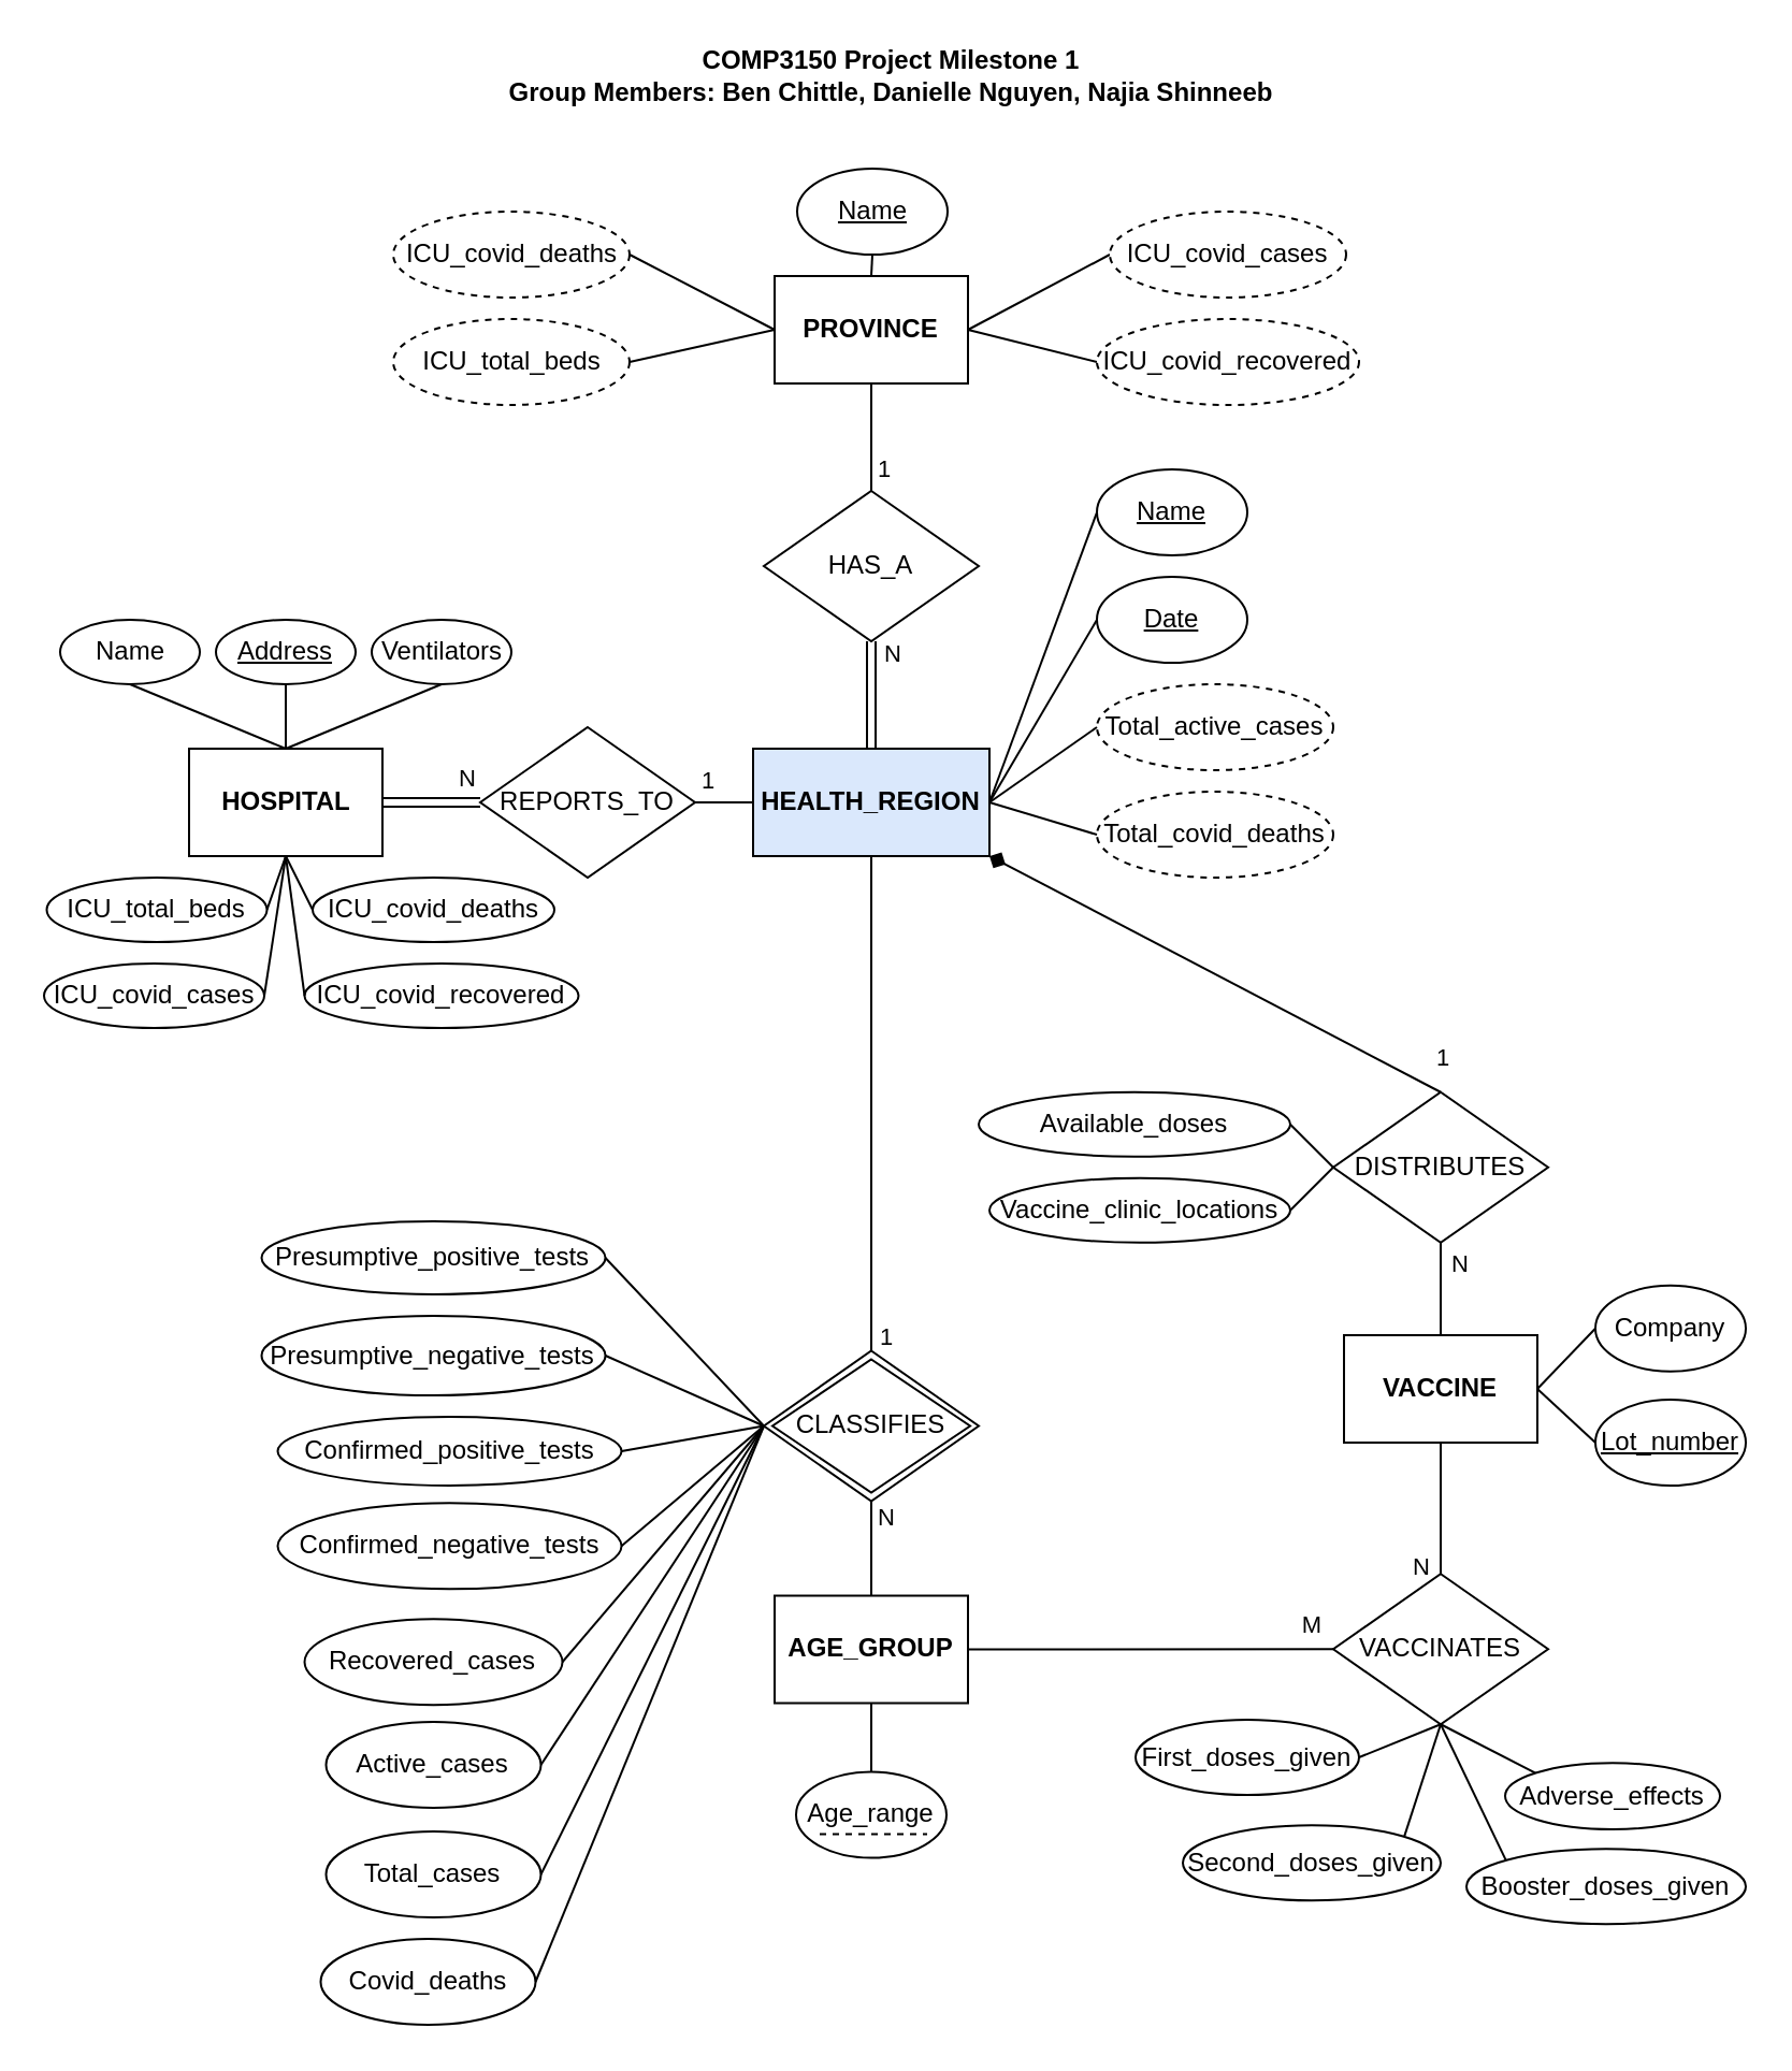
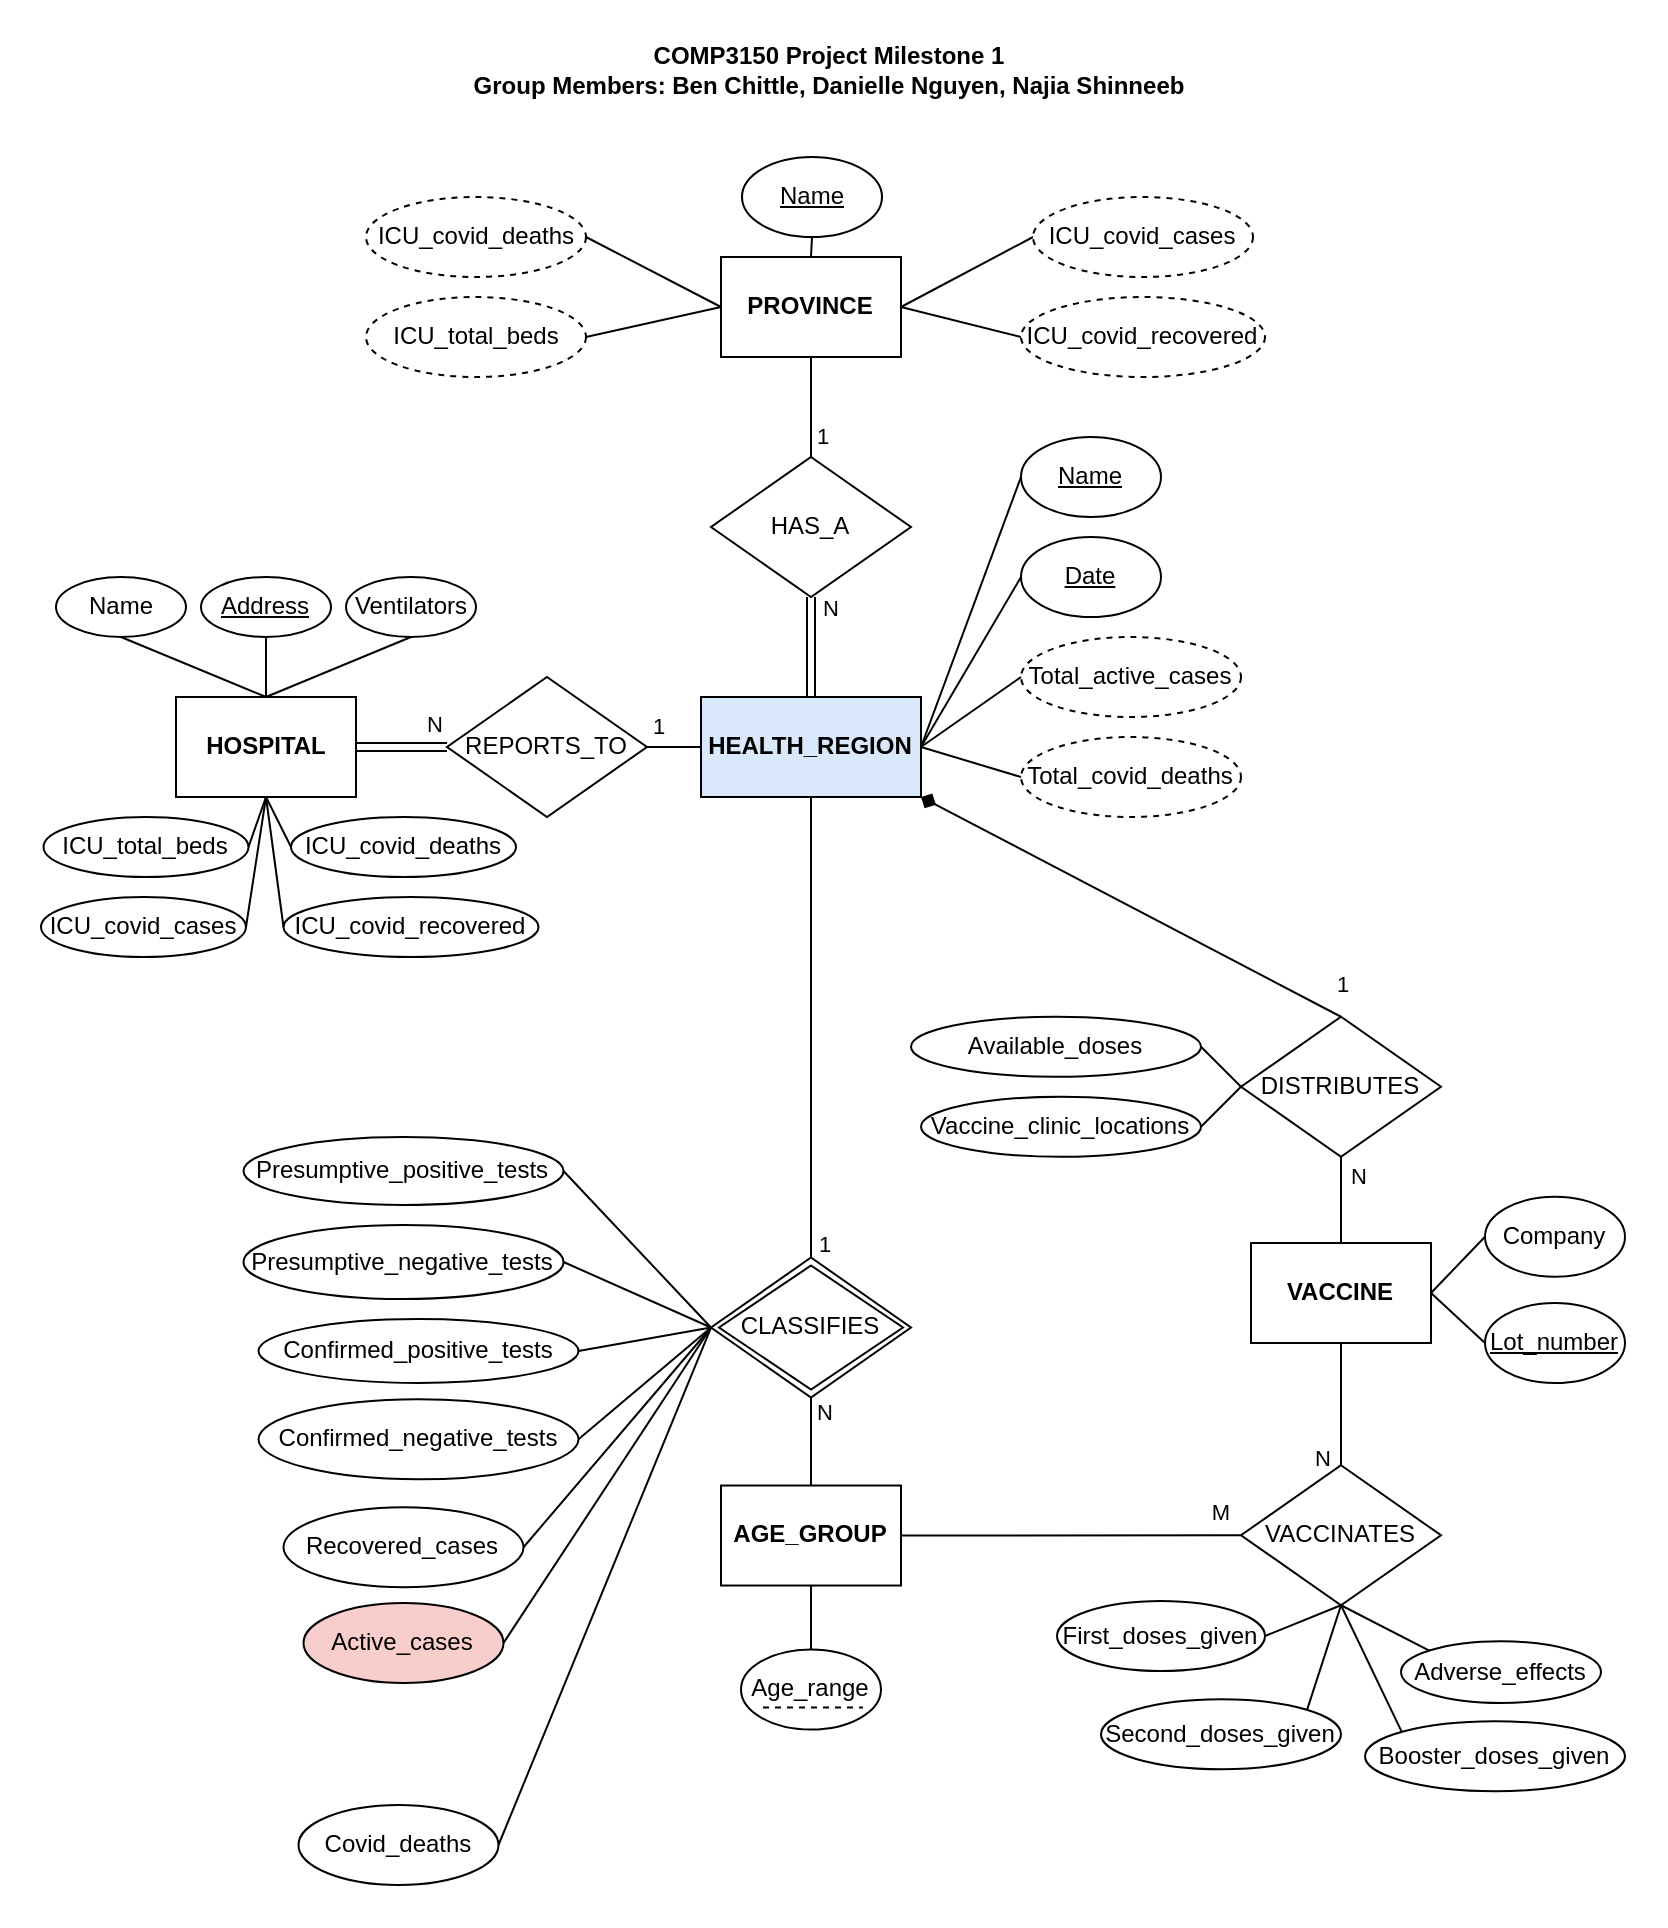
- <mxCell id="72" value="" style="endArrow=none;html=1;rounded=0;entryX=1;entryY=0.5;entryDx=0;entryDy=0;exitX=0;exitY=0.5;exitDx=0;exitDy=0;" parent="1" source="47" target="54" edge="1"><mxGeometry width="50" height="50" relative="1" as="geometry"><mxPoint x="344.75" y="725.13" as="sourcePoint" /><mxPoint x="543.5" y="864.26" as="targetPoint" /></mxGeometry></mxCell>
- <mxCell id="55" value="Active_cases" style="ellipse;whiteSpace=wrap;html=1;" parent="1" vertex="1"><mxGeometry x="151.25" y="801" width="100" height="40" as="geometry" /></mxCell>
+ <mxCell id="55" value="Active_cases" style="ellipse;whiteSpace=wrap;html=1;fillColor=#f8cecc;" parent="1" vertex="1"><mxGeometry x="151.25" y="801" width="100" height="40" as="geometry" /></mxCell>
- <mxCell id="54" value="Total_cases" style="ellipse;whiteSpace=wrap;html=1;" parent="1" vertex="1"><mxGeometry x="151.25" y="852" width="100" height="40" as="geometry" /></mxCell>
